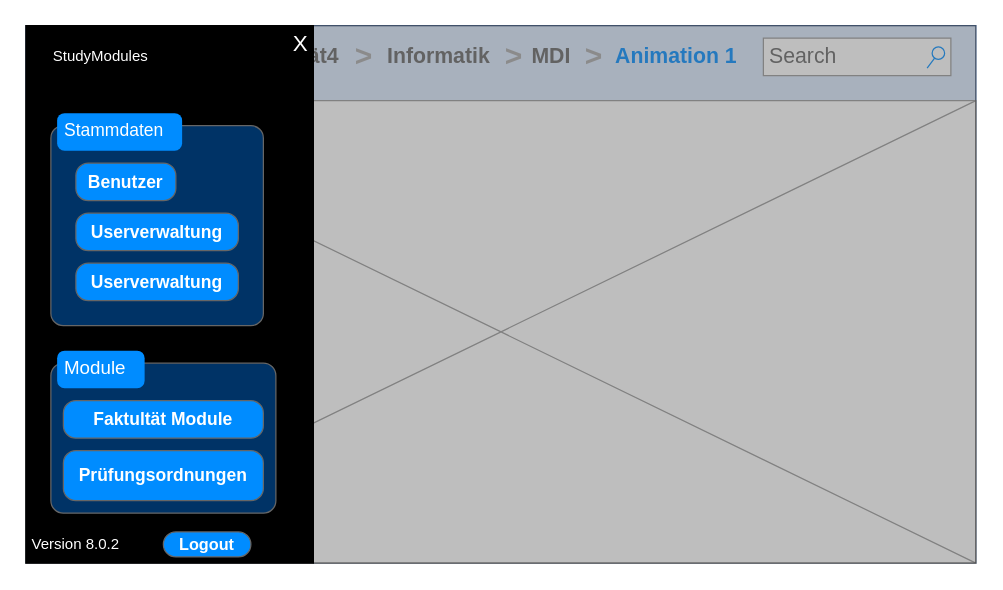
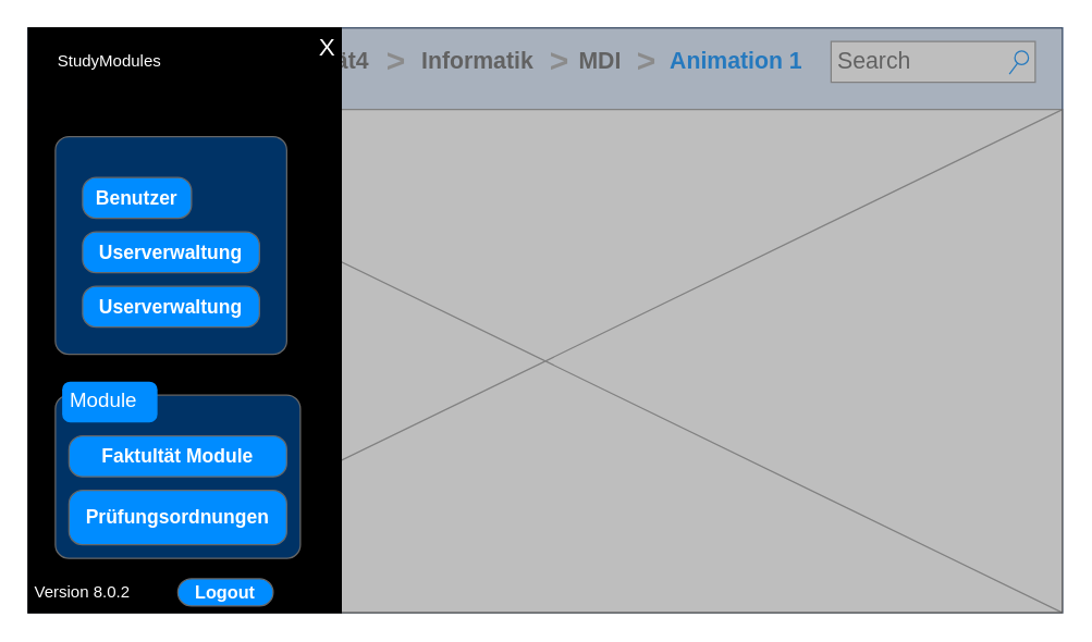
- <mxCell id="20" value="&lt;font style=&quot;font-size: 14px;&quot;&gt;Stammdaten&lt;/font&gt;" style="shape=rect;strokeColor=none;fillColor=#008cff;strokeWidth=1;dashed=0;rounded=1;arcSize=20;fontColor=#ffffff;fontSize=17;spacing=2;spacingTop=-2;align=left;autosize=1;spacingLeft=4;resizeWidth=0;resizeHeight=0;perimeter=none;html=1;whiteSpace=wrap;" vertex="1" parent="19"><mxGeometry x="5" width="100" height="30" as="geometry" /></mxCell>
